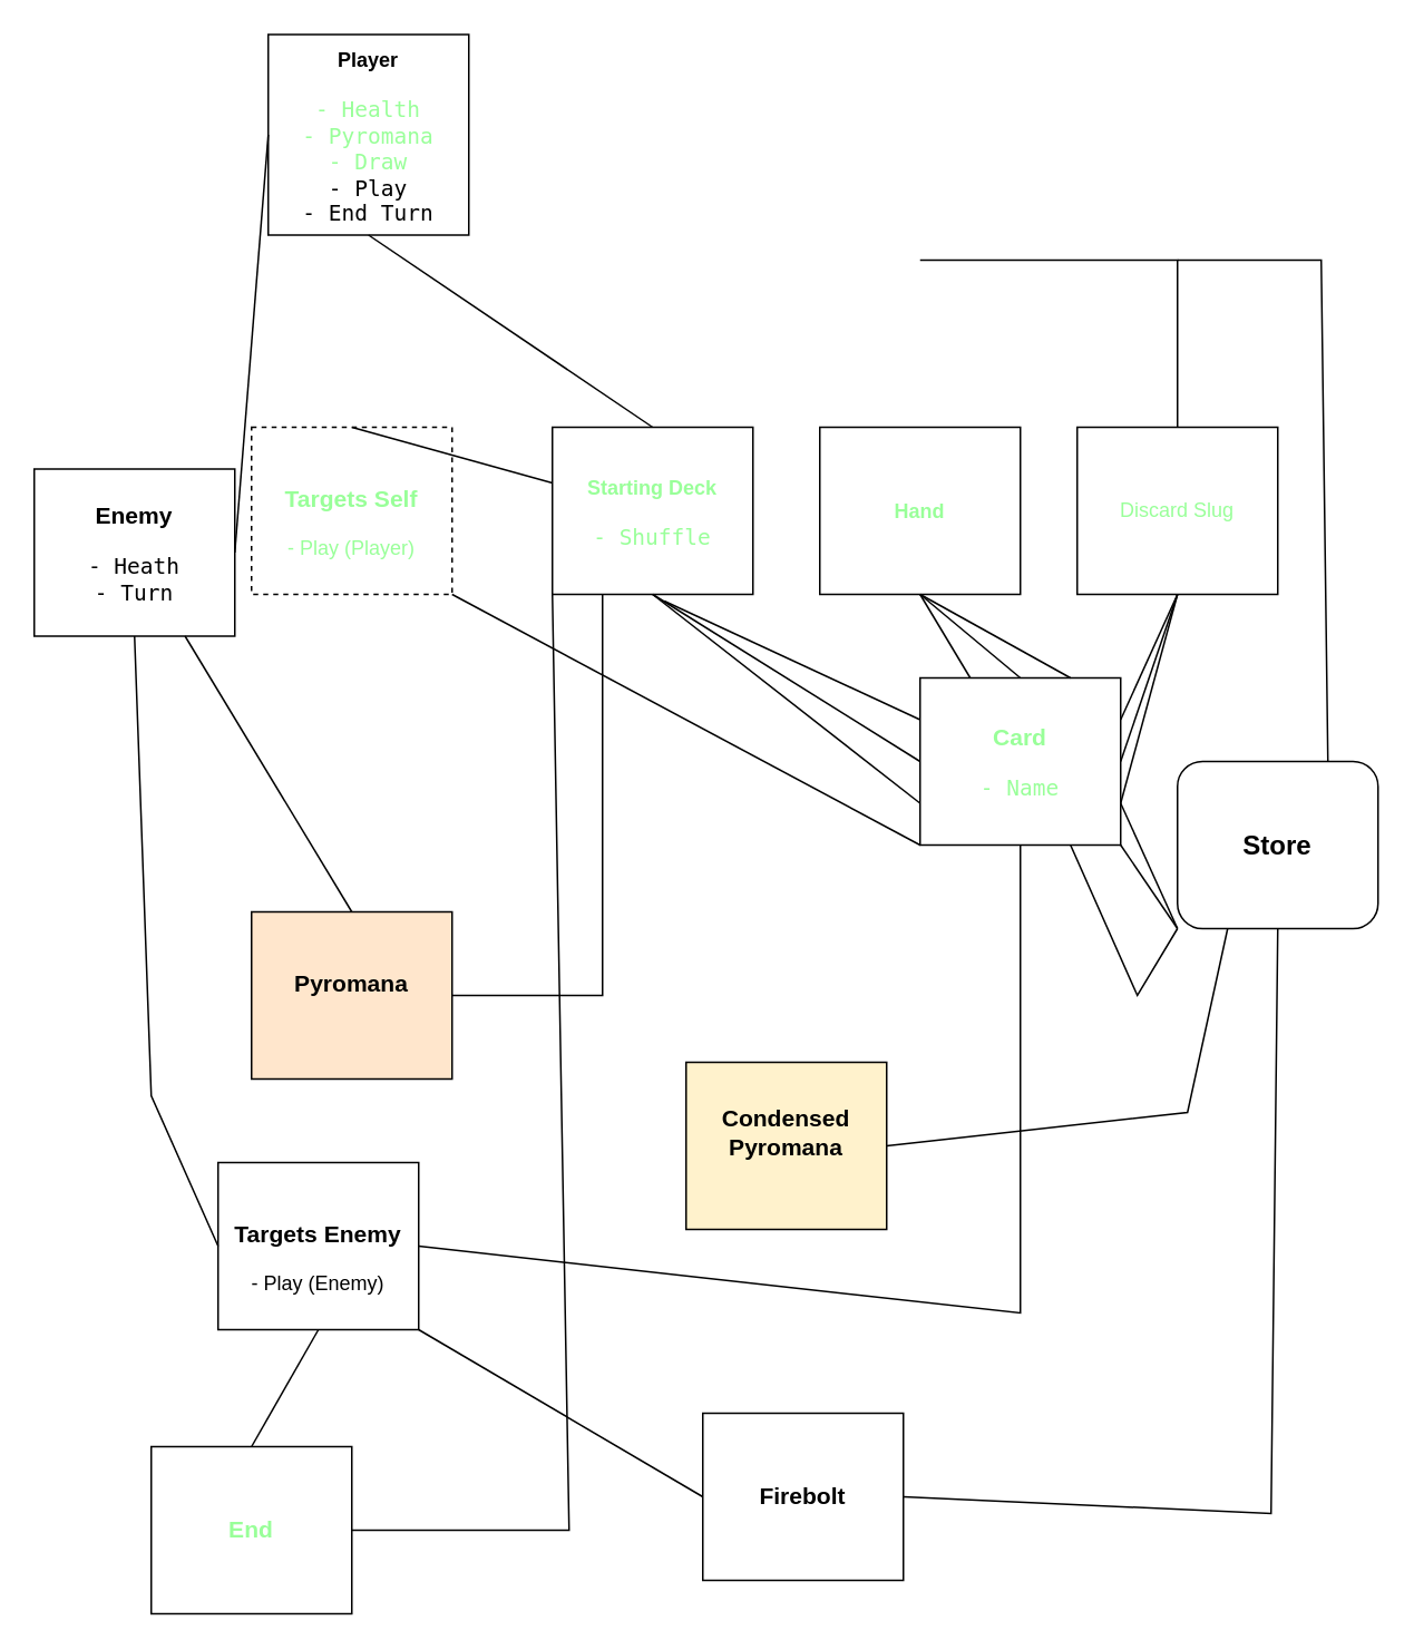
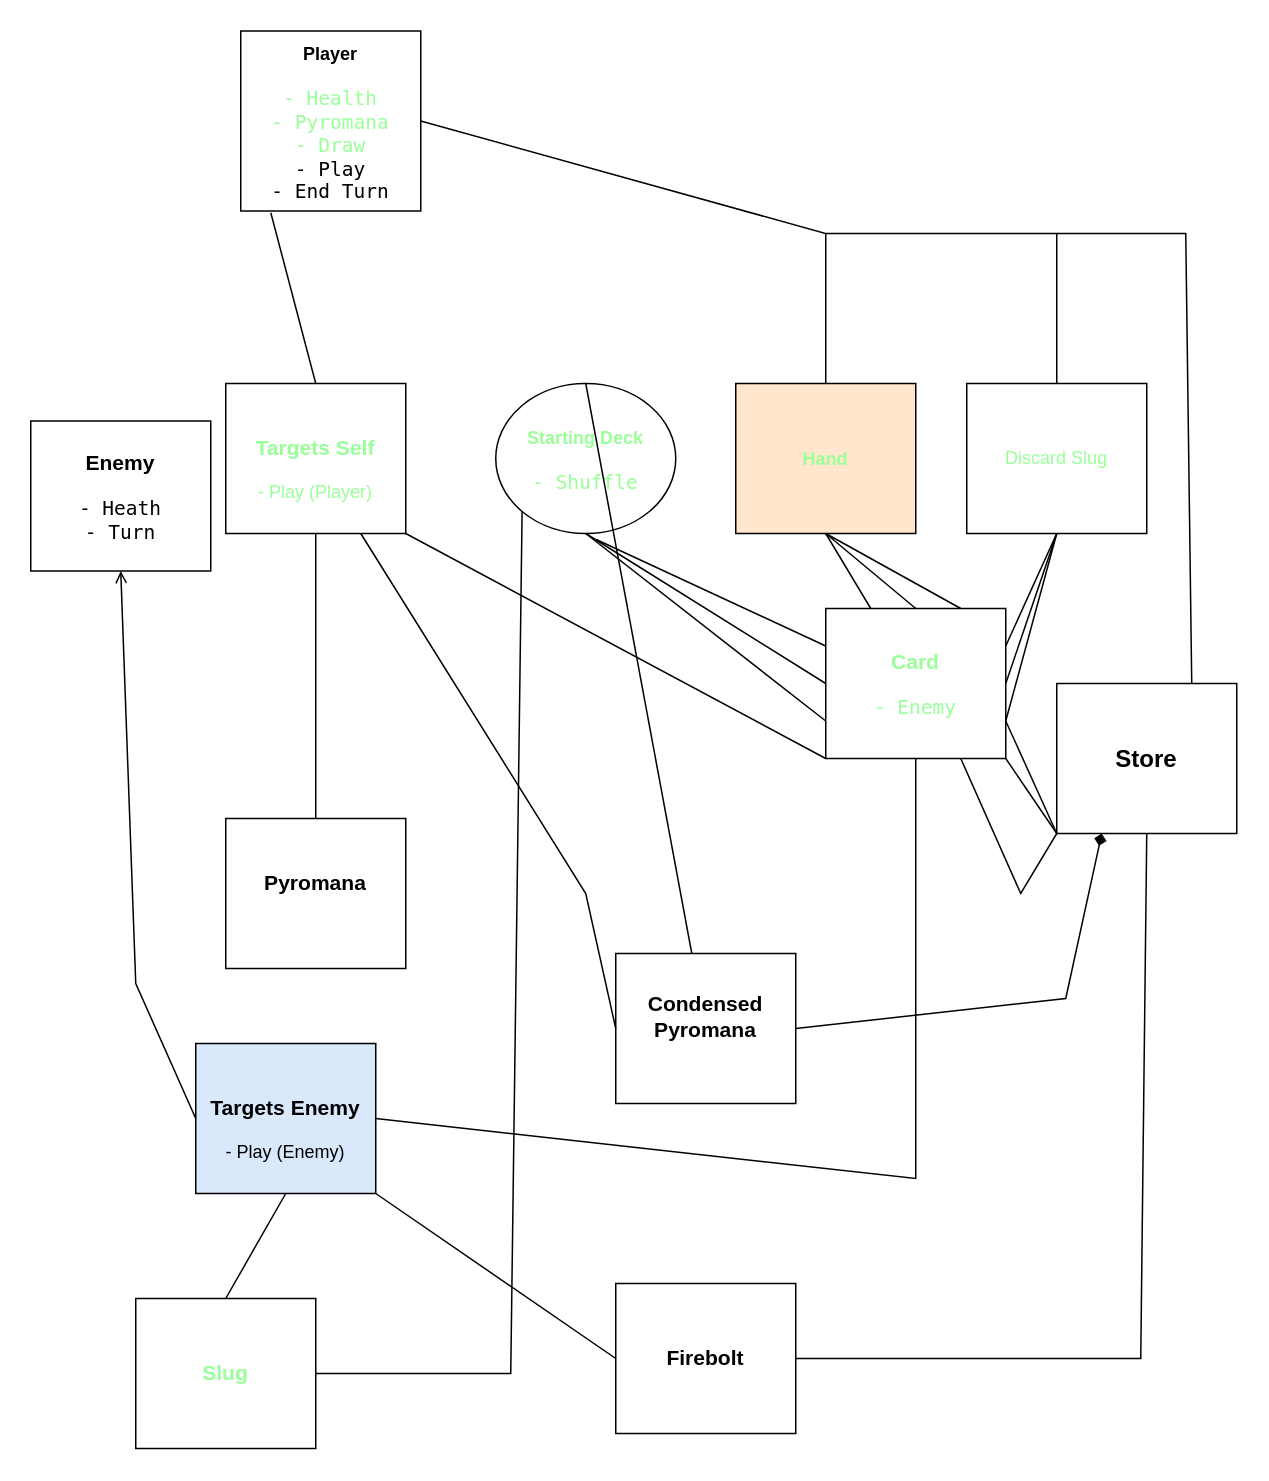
+ <mxCell id="7" value="" style="endArrow=none;html=1;rounded=0;exitX=1;exitY=0.5;exitDx=0;exitDy=0;entryX=0.5;entryY=0;entryDx=0;entryDy=0;" parent="1" source="2" target="5" edge="1"><mxGeometry width="50" height="50" relative="1" as="geometry"><mxPoint x="580" y="155" as="sourcePoint" /><mxPoint x="630" y="105" as="targetPoint" /><Array as="points"><mxPoint x="550" y="155" /></Array></mxGeometry></mxCell>
- <mxCell id="4" value="" style="endArrow=none;html=1;rounded=0;entryX=0.5;entryY=1;entryDx=0;entryDy=0;exitX=0.5;exitY=0;exitDx=0;exitDy=0;" parent="1" source="3" target="2" edge="1"><mxGeometry width="50" height="50" relative="1" as="geometry"><mxPoint x="620" y="405" as="sourcePoint" /><mxPoint x="670" y="355" as="targetPoint" /></mxGeometry></mxCell>
+ <mxCell id="4" value="" style="endArrow=none;html=1;rounded=0;exitX=0.5;exitY=0;exitDx=0;exitDy=0;" parent="1" source="3" target="38" edge="1"><mxGeometry width="50" height="50" relative="1" as="geometry"><mxPoint x="620" y="405" as="sourcePoint" /><mxPoint x="670" y="355" as="targetPoint" /></mxGeometry></mxCell>
- <mxCell id="20" value="" style="endArrow=none;html=1;rounded=0;exitX=0;exitY=0.5;exitDx=0;exitDy=0;entryX=1;entryY=0.5;entryDx=0;entryDy=0;" parent="1" source="2" target="9" edge="1"><mxGeometry width="50" height="50" relative="1" as="geometry"><mxPoint x="400" y="495" as="sourcePoint" /><mxPoint x="450" y="445" as="targetPoint" /></mxGeometry></mxCell>
- <mxCell id="22" value="" style="endArrow=none;html=1;rounded=0;exitX=0.5;exitY=0;exitDx=0;exitDy=0;" parent="1" source="21" target="3" edge="1"><mxGeometry width="50" height="50" relative="1" as="geometry"><mxPoint x="400" y="495" as="sourcePoint" /><mxPoint x="450" y="445" as="targetPoint" /></mxGeometry></mxCell>
+ <mxCell id="22" value="" style="endArrow=none;html=1;rounded=0;exitX=0.5;exitY=0;exitDx=0;exitDy=0;entryX=0.167;entryY=1.01;entryDx=0;entryDy=0;entryPerimeter=0;" parent="1" source="21" target="2" edge="1"><mxGeometry width="50" height="50" relative="1" as="geometry"><mxPoint x="400" y="495" as="sourcePoint" /><mxPoint x="450" y="445" as="targetPoint" /></mxGeometry></mxCell>
- <mxCell id="21" value="&lt;h3&gt;&lt;font color=&quot;#99ff99&quot;&gt;Targets Self&lt;/font&gt;&lt;/h3&gt;&lt;div&gt;&lt;font color=&quot;#99ff99&quot;&gt;- Play (Player)&lt;/font&gt;&lt;br&gt;&lt;/div&gt;" style="rounded=0;whiteSpace=wrap;html=1;dashed=1;" parent="1" vertex="1"><mxGeometry x="150" y="255" width="120" height="100" as="geometry" /></mxCell>
+ <mxCell id="21" value="&lt;h3&gt;&lt;font color=&quot;#99ff99&quot;&gt;Targets Self&lt;/font&gt;&lt;/h3&gt;&lt;div&gt;&lt;font color=&quot;#99ff99&quot;&gt;- Play (Player)&lt;/font&gt;&lt;br&gt;&lt;/div&gt;" style="rounded=0;whiteSpace=wrap;html=1;" parent="1" vertex="1"><mxGeometry x="150" y="255" width="120" height="100" as="geometry" /></mxCell>
- <mxCell id="3" value="&lt;h3&gt;&lt;font color=&quot;#99ff99&quot; style=&quot;font-size: 12px;&quot;&gt;Starting Deck&lt;/font&gt;&lt;/h3&gt;&lt;pre&gt;&lt;font size=&quot;3&quot;&gt;&lt;font color=&quot;#99ff99&quot;&gt;- Shuffle&lt;/font&gt;&lt;font color=&quot;#006600&quot;&gt;&lt;br&gt;&lt;/font&gt;&lt;/font&gt;&lt;/pre&gt;" style="rounded=0;whiteSpace=wrap;html=1;" parent="1" vertex="1"><mxGeometry x="330" y="255" width="120" height="100" as="geometry" /></mxCell>
+ <mxCell id="3" value="&lt;h3&gt;&lt;font color=&quot;#99ff99&quot; style=&quot;font-size: 12px;&quot;&gt;Starting Deck&lt;/font&gt;&lt;/h3&gt;&lt;pre&gt;&lt;font size=&quot;3&quot;&gt;&lt;font color=&quot;#99ff99&quot;&gt;- Shuffle&lt;/font&gt;&lt;font color=&quot;#006600&quot;&gt;&lt;br&gt;&lt;/font&gt;&lt;/font&gt;&lt;/pre&gt;" style="ellipse;whiteSpace=wrap;html=1;" parent="1" vertex="1"><mxGeometry x="330" y="255" width="120" height="100" as="geometry" /></mxCell>
- <mxCell id="5" value="&lt;h3&gt;&lt;font color=&quot;#99ff99&quot; style=&quot;font-size: 12px;&quot;&gt;Hand&lt;/font&gt;&lt;/h3&gt;" style="rounded=0;whiteSpace=wrap;html=1;" parent="1" vertex="1"><mxGeometry x="490" y="255" width="120" height="100" as="geometry" /></mxCell>
+ <mxCell id="5" value="&lt;h3&gt;&lt;font color=&quot;#99ff99&quot; style=&quot;font-size: 12px;&quot;&gt;Hand&lt;/font&gt;&lt;/h3&gt;" style="rounded=0;whiteSpace=wrap;html=1;fillColor=#ffe6cc;" parent="1" vertex="1"><mxGeometry x="490" y="255" width="120" height="100" as="geometry" /></mxCell>
- <mxCell id="26" value="" style="endArrow=none;html=1;rounded=0;exitX=0;exitY=0.5;exitDx=0;exitDy=0;entryX=0.5;entryY=1;entryDx=0;entryDy=0;" parent="1" source="24" target="9" edge="1"><mxGeometry width="50" height="50" relative="1" as="geometry"><mxPoint x="400" y="495" as="sourcePoint" /><mxPoint x="450" y="445" as="targetPoint" /><Array as="points"><mxPoint x="90" y="655" /></Array></mxGeometry></mxCell>
+ <mxCell id="26" value="" style="endArrow=open;html=1;rounded=0;exitX=0;exitY=0.5;exitDx=0;exitDy=0;entryX=0.5;entryY=1;entryDx=0;entryDy=0;" parent="1" source="24" target="9" edge="1"><mxGeometry width="50" height="50" relative="1" as="geometry"><mxPoint x="400" y="495" as="sourcePoint" /><mxPoint x="450" y="445" as="targetPoint" /><Array as="points"><mxPoint x="90" y="655" /></Array></mxGeometry></mxCell>
+ <mxCell id="41" value="" style="endArrow=none;html=1;rounded=0;exitX=0;exitY=0.5;exitDx=0;exitDy=0;entryX=0.75;entryY=1;entryDx=0;entryDy=0;" parent="1" source="38" target="21" edge="1"><mxGeometry width="50" height="50" relative="1" as="geometry"><mxPoint x="580" y="595" as="sourcePoint" /><mxPoint x="630" y="545" as="targetPoint" /><Array as="points"><mxPoint x="390" y="595" /></Array></mxGeometry></mxCell>
- <mxCell id="33" value="" style="endArrow=none;html=1;rounded=0;exitX=0.25;exitY=1;exitDx=0;exitDy=0;entryX=1;entryY=0.5;entryDx=0;entryDy=0;" parent="1" source="3" target="32" edge="1"><mxGeometry width="50" height="50" relative="1" as="geometry"><mxPoint x="580" y="655" as="sourcePoint" /><mxPoint x="630" y="605" as="targetPoint" /><Array as="points"><mxPoint x="360" y="595" /></Array></mxGeometry></mxCell>
- <mxCell id="10" value="&lt;h3&gt;&lt;font color=&quot;#99ff99&quot;&gt;Card&lt;br&gt;&lt;/font&gt;&lt;/h3&gt;&lt;pre&gt;&lt;font size=&quot;3&quot;&gt;&lt;font color=&quot;#99ff99&quot;&gt;- Name&lt;/font&gt;&lt;font color=&quot;#006600&quot;&gt;&lt;br&gt;&lt;/font&gt;&lt;/font&gt;&lt;/pre&gt;" style="rounded=0;whiteSpace=wrap;html=1;" parent="1" vertex="1"><mxGeometry x="550" y="405" width="120" height="100" as="geometry" /></mxCell>
+ <mxCell id="10" value="&lt;h3&gt;&lt;font color=&quot;#99ff99&quot;&gt;Card&lt;br&gt;&lt;/font&gt;&lt;/h3&gt;&lt;pre&gt;&lt;font size=&quot;3&quot;&gt;&lt;font color=&quot;#99ff99&quot;&gt;- Enemy&lt;/font&gt;&lt;font color=&quot;#006600&quot;&gt;&lt;br&gt;&lt;/font&gt;&lt;/font&gt;&lt;/pre&gt;" style="rounded=0;whiteSpace=wrap;html=1;" parent="1" vertex="1"><mxGeometry x="550" y="405" width="120" height="100" as="geometry" /></mxCell>
- <mxCell id="34" value="" style="endArrow=none;html=1;rounded=0;exitX=0.5;exitY=0;exitDx=0;exitDy=0;" parent="1" source="32" target="9" edge="1"><mxGeometry width="50" height="50" relative="1" as="geometry"><mxPoint x="580" y="655" as="sourcePoint" /><mxPoint x="630" y="605" as="targetPoint" /></mxGeometry></mxCell>
+ <mxCell id="34" value="" style="endArrow=none;html=1;rounded=0;entryX=0.5;entryY=1;entryDx=0;entryDy=0;exitX=0.5;exitY=0;exitDx=0;exitDy=0;" parent="1" source="32" target="21" edge="1"><mxGeometry width="50" height="50" relative="1" as="geometry"><mxPoint x="580" y="655" as="sourcePoint" /><mxPoint x="630" y="605" as="targetPoint" /></mxGeometry></mxCell>
- <mxCell id="27" value="&lt;h3&gt;&lt;font size=&quot;3&quot;&gt;Store&lt;/font&gt;&lt;br&gt;&lt;/h3&gt;" style="whiteSpace=wrap;html=1;rounded=1;" parent="1" vertex="1"><mxGeometry x="704" y="455" width="120" height="100" as="geometry" /></mxCell>
+ <mxCell id="27" value="&lt;h3&gt;&lt;font size=&quot;3&quot;&gt;Store&lt;/font&gt;&lt;br&gt;&lt;/h3&gt;" style="rounded=0;whiteSpace=wrap;html=1;" parent="1" vertex="1"><mxGeometry x="704" y="455" width="120" height="100" as="geometry" /></mxCell>
- <mxCell id="40" value="" style="endArrow=none;html=1;rounded=0;exitX=1;exitY=0.5;exitDx=0;exitDy=0;entryX=0.25;entryY=1;entryDx=0;entryDy=0;" parent="1" source="38" target="27" edge="1"><mxGeometry width="50" height="50" relative="1" as="geometry"><mxPoint x="580" y="685" as="sourcePoint" /><mxPoint x="630" y="635" as="targetPoint" /><Array as="points"><mxPoint x="710" y="665" /></Array></mxGeometry></mxCell>
+ <mxCell id="40" value="" style="endArrow=diamond;html=1;rounded=0;exitX=1;exitY=0.5;exitDx=0;exitDy=0;entryX=0.25;entryY=1;entryDx=0;entryDy=0;" parent="1" source="38" target="27" edge="1"><mxGeometry width="50" height="50" relative="1" as="geometry"><mxPoint x="580" y="685" as="sourcePoint" /><mxPoint x="630" y="635" as="targetPoint" /><Array as="points"><mxPoint x="710" y="665" /></Array></mxGeometry></mxCell>
- <mxCell id="32" value="&lt;h3&gt;Pyromana&lt;/h3&gt;&lt;div&gt;&lt;br&gt;&lt;/div&gt;" style="rounded=0;whiteSpace=wrap;html=1;fillColor=#ffe6cc;" parent="1" vertex="1"><mxGeometry x="150" y="545" width="120" height="100" as="geometry" /></mxCell>
+ <mxCell id="32" value="&lt;h3&gt;Pyromana&lt;/h3&gt;&lt;div&gt;&lt;br&gt;&lt;/div&gt;" style="rounded=0;whiteSpace=wrap;html=1;" parent="1" vertex="1"><mxGeometry x="150" y="545" width="120" height="100" as="geometry" /></mxCell>
- <mxCell id="38" value="&lt;h3&gt;Condensed Pyromana&lt;/h3&gt;&lt;div&gt;&lt;br&gt;&lt;/div&gt;" style="rounded=0;whiteSpace=wrap;html=1;fillColor=#fff2cc;" parent="1" vertex="1"><mxGeometry x="410" y="635" width="120" height="100" as="geometry" /></mxCell>
+ <mxCell id="38" value="&lt;h3&gt;Condensed Pyromana&lt;/h3&gt;&lt;div&gt;&lt;br&gt;&lt;/div&gt;" style="rounded=0;whiteSpace=wrap;html=1;" parent="1" vertex="1"><mxGeometry x="410" y="635" width="120" height="100" as="geometry" /></mxCell>
- <mxCell id="24" value="&lt;h3&gt;Targets Enemy&lt;/h3&gt;&lt;div&gt;- Play (Enemy)&lt;br&gt;&lt;/div&gt;" style="rounded=0;whiteSpace=wrap;html=1;" parent="1" vertex="1"><mxGeometry x="130" y="695" width="120" height="100" as="geometry" /></mxCell>
+ <mxCell id="24" value="&lt;h3&gt;Targets Enemy&lt;/h3&gt;&lt;div&gt;- Play (Enemy)&lt;br&gt;&lt;/div&gt;" style="rounded=0;whiteSpace=wrap;html=1;fillColor=#dae8fc;" parent="1" vertex="1"><mxGeometry x="130" y="695" width="120" height="100" as="geometry" /></mxCell>
- <mxCell id="39" value="&lt;h3&gt;Firebolt&lt;/h3&gt;" style="rounded=0;whiteSpace=wrap;html=1;" parent="1" vertex="1"><mxGeometry x="420" y="845" width="120" height="100" as="geometry" /></mxCell>
+ <mxCell id="39" value="&lt;h3&gt;Firebolt&lt;/h3&gt;" style="rounded=0;whiteSpace=wrap;html=1;" parent="1" vertex="1"><mxGeometry x="410" y="855" width="120" height="100" as="geometry" /></mxCell>
- <mxCell id="35" value="&lt;h3&gt;&lt;font color=&quot;#99ff99&quot;&gt;End&lt;/font&gt;&lt;/h3&gt;" style="rounded=0;whiteSpace=wrap;html=1;" parent="1" vertex="1"><mxGeometry x="90" y="865" width="120" height="100" as="geometry" /></mxCell>
+ <mxCell id="35" value="&lt;h3&gt;&lt;font color=&quot;#99ff99&quot;&gt;Slug&lt;/font&gt;&lt;/h3&gt;" style="rounded=0;whiteSpace=wrap;html=1;" parent="1" vertex="1"><mxGeometry x="90" y="865" width="120" height="100" as="geometry" /></mxCell>
